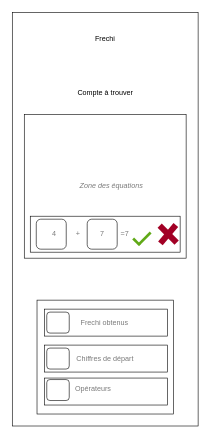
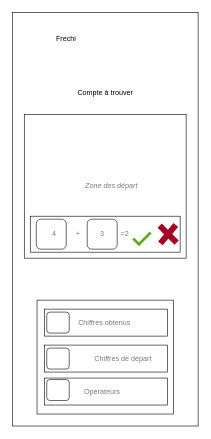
- <mxCell id="3" value="Frechi" style="text;html=1;strokeColor=none;fillColor=none;align=center;verticalAlign=middle;whiteSpace=wrap;rounded=0;" vertex="1" parent="1"><mxGeometry x="145" y="50" width="60" height="30" as="geometry" /></mxCell>
+ <mxCell id="3" value="Frechi" style="text;html=1;strokeColor=none;fillColor=none;align=center;verticalAlign=middle;whiteSpace=wrap;rounded=0;" vertex="1" parent="1"><mxGeometry x="80" y="50" width="60" height="30" as="geometry" /></mxCell>
- <mxCell id="10" value="&lt;i&gt;&lt;font color=&quot;#7a7a7a&quot;&gt;Zone des équations&lt;/font&gt;&lt;/i&gt;" style="text;html=1;strokeColor=none;fillColor=none;align=center;verticalAlign=middle;whiteSpace=wrap;rounded=0;" vertex="1" parent="1"><mxGeometry x="122.5" y="295" width="125" height="30" as="geometry" /></mxCell>
+ <mxCell id="10" value="&lt;i&gt;&lt;font color=&quot;#7a7a7a&quot;&gt;Zone des départ&lt;/font&gt;&lt;/i&gt;" style="text;html=1;strokeColor=none;fillColor=none;align=center;verticalAlign=middle;whiteSpace=wrap;rounded=0;" vertex="1" parent="1"><mxGeometry x="122.5" y="295" width="125" height="30" as="geometry" /></mxCell>
- <mxCell id="22" value="7" style="text;html=1;strokeColor=none;fillColor=none;align=center;verticalAlign=middle;whiteSpace=wrap;rounded=0;fontColor=#7A7A7A;" vertex="1" parent="1"><mxGeometry x="140" y="375" width="60" height="30" as="geometry" /></mxCell>
+ <mxCell id="22" value="3" style="text;html=1;strokeColor=none;fillColor=none;align=center;verticalAlign=middle;whiteSpace=wrap;rounded=0;fontColor=#7A7A7A;" vertex="1" parent="1"><mxGeometry x="140" y="375" width="60" height="30" as="geometry" /></mxCell>
- <mxCell id="20" value="=7" style="text;html=1;strokeColor=none;fillColor=none;align=center;verticalAlign=middle;whiteSpace=wrap;rounded=0;fontColor=#7A7A7A;" vertex="1" parent="1"><mxGeometry x="177.5" y="375" width="60" height="30" as="geometry" /></mxCell>
+ <mxCell id="20" value="=2" style="text;html=1;strokeColor=none;fillColor=none;align=center;verticalAlign=middle;whiteSpace=wrap;rounded=0;fontColor=#7A7A7A;" vertex="1" parent="1"><mxGeometry x="177.5" y="375" width="60" height="30" as="geometry" /></mxCell>
- <mxCell id="11" value="Frechi obtenus" style="text;html=1;strokeColor=none;fillColor=none;align=center;verticalAlign=middle;whiteSpace=wrap;rounded=0;fontColor=#7A7A7A;" vertex="1" parent="1"><mxGeometry x="110" y="522.5" width="127.5" height="30" as="geometry" /></mxCell>
+ <mxCell id="11" value="Chiffres obtenus" style="text;html=1;strokeColor=none;fillColor=none;align=center;verticalAlign=middle;whiteSpace=wrap;rounded=0;fontColor=#7A7A7A;" vertex="1" parent="1"><mxGeometry x="110" y="522.5" width="127.5" height="30" as="geometry" /></mxCell>
- <mxCell id="12" value="Chiffres de départ" style="text;html=1;strokeColor=none;fillColor=none;align=center;verticalAlign=middle;whiteSpace=wrap;rounded=0;fontColor=#7A7A7A;" vertex="1" parent="1"><mxGeometry x="115" y="582.5" width="120" height="30" as="geometry" /></mxCell>
+ <mxCell id="12" value="Chiffres de départ" style="text;html=1;strokeColor=none;fillColor=none;align=center;verticalAlign=middle;whiteSpace=wrap;rounded=0;fontColor=#7A7A7A;" vertex="1" parent="1"><mxGeometry x="145" y="582.5" width="120" height="30" as="geometry" /></mxCell>
- <mxCell id="13" value="Opérateurs" style="text;html=1;strokeColor=none;fillColor=none;align=center;verticalAlign=middle;whiteSpace=wrap;rounded=0;fontColor=#7A7A7A;" vertex="1" parent="1"><mxGeometry x="125" y="632.5" width="60" height="30" as="geometry" /></mxCell>
+ <mxCell id="13" value="Opérateurs" style="text;html=1;strokeColor=none;fillColor=none;align=center;verticalAlign=middle;whiteSpace=wrap;rounded=0;fontColor=#7A7A7A;" vertex="1" parent="1"><mxGeometry x="140" y="637.5" width="60" height="30" as="geometry" /></mxCell>
